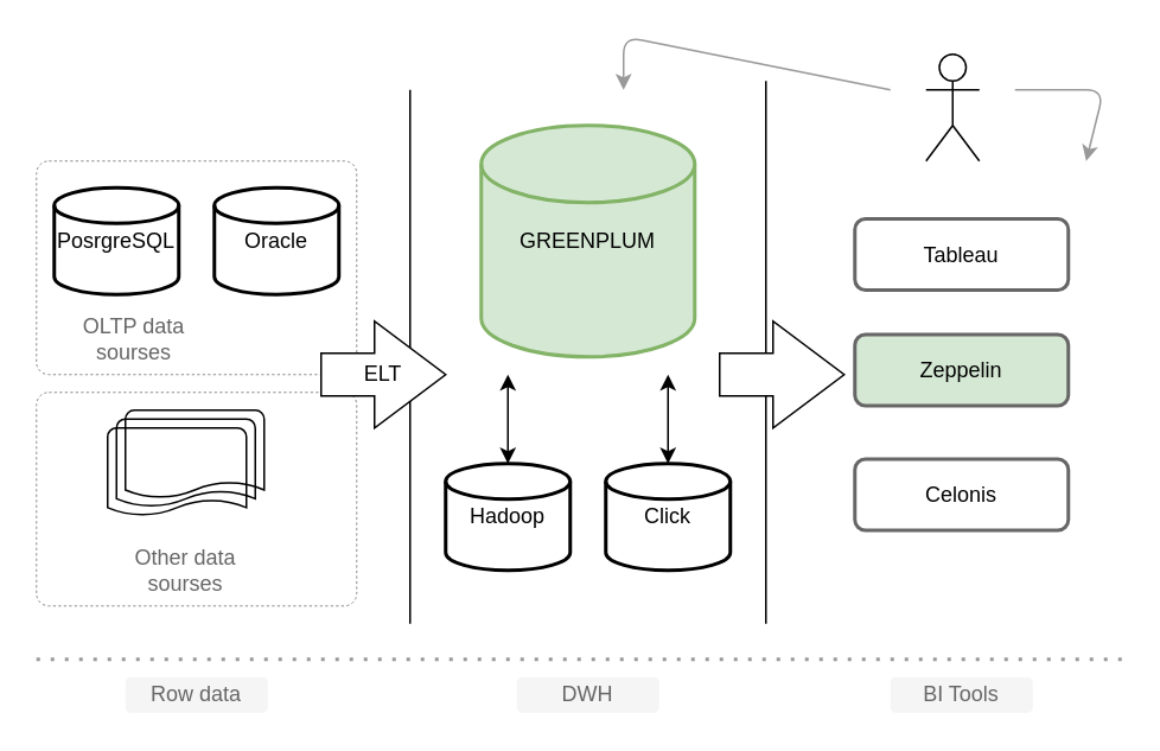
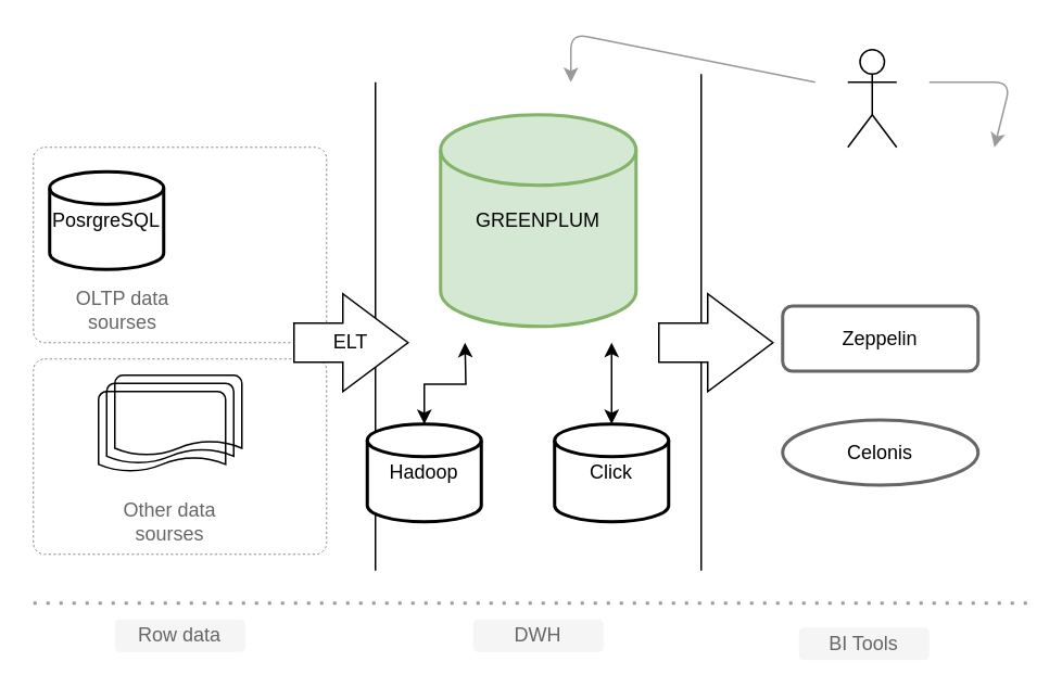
- <mxCell id="6" value="Oracle" style="strokeWidth=2;html=1;shape=mxgraph.flowchart.database;whiteSpace=wrap;" vertex="1" parent="1"><mxGeometry x="120" y="105" width="70" height="60" as="geometry" /></mxCell>
- <mxCell id="19" value="Tableau" style="rounded=1;whiteSpace=wrap;html=1;strokeColor=#666666;strokeWidth=2;fillColor=#ffffff;" vertex="1" parent="1"><mxGeometry x="480" y="122.5" width="120" height="40" as="geometry" /></mxCell>
- <mxCell id="20" value="Zeppelin" style="rounded=1;whiteSpace=wrap;html=1;strokeColor=#666666;strokeWidth=2;fillColor=#d5e8d4;" vertex="1" parent="1"><mxGeometry x="480" y="187.5" width="120" height="40" as="geometry" /></mxCell>
+ <mxCell id="20" value="Zeppelin" style="rounded=1;whiteSpace=wrap;html=1;strokeColor=#666666;strokeWidth=2;fillColor=#ffffff;" vertex="1" parent="1"><mxGeometry x="480" y="187.5" width="120" height="40" as="geometry" /></mxCell>
- <mxCell id="21" value="Celonis" style="rounded=1;whiteSpace=wrap;html=1;strokeColor=#666666;strokeWidth=2;fillColor=#ffffff;" vertex="1" parent="1"><mxGeometry x="480" y="257.5" width="120" height="40" as="geometry" /></mxCell>
+ <mxCell id="21" value="Celonis" style="ellipse;whiteSpace=wrap;html=1;strokeColor=#666666;strokeWidth=2;fillColor=#ffffff;" vertex="1" parent="1"><mxGeometry x="480" y="257.5" width="120" height="40" as="geometry" /></mxCell>
- <mxCell id="14" value="Hadoop" style="strokeWidth=2;html=1;shape=mxgraph.flowchart.database;whiteSpace=wrap;" vertex="1" parent="1"><mxGeometry x="250" y="260" width="70" height="60" as="geometry" /></mxCell>
+ <mxCell id="14" value="Hadoop" style="strokeWidth=2;html=1;shape=mxgraph.flowchart.database;whiteSpace=wrap;" vertex="1" parent="1"><mxGeometry x="225" y="260" width="70" height="60" as="geometry" /></mxCell>
- <mxCell id="24" value="&lt;font color=&quot;#666666&quot;&gt;BI Tools&lt;/font&gt;" style="text;html=1;align=center;verticalAlign=middle;whiteSpace=wrap;rounded=1;glass=0;shadow=0;sketch=0;fillColor=#F5F5F5;" vertex="1" parent="1"><mxGeometry x="500" y="380" width="80" height="20" as="geometry" /></mxCell>
+ <mxCell id="24" value="&lt;font color=&quot;#666666&quot;&gt;BI Tools&lt;/font&gt;" style="text;html=1;align=center;verticalAlign=middle;whiteSpace=wrap;rounded=1;glass=0;shadow=0;sketch=0;fillColor=#F5F5F5;" vertex="1" parent="1"><mxGeometry x="490" y="385" width="80" height="20" as="geometry" /></mxCell>
